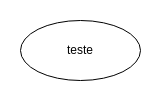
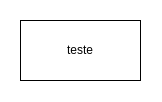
- <mxCell id="2" value="teste" style="ellipse;whiteSpace=wrap;html=1;" vertex="1" parent="1"><mxGeometry x="20" y="20" width="120" height="60" as="geometry" /></mxCell>
+ <mxCell id="2" value="teste" style="whiteSpace=wrap;html=1;" vertex="1" parent="1"><mxGeometry x="20" y="20" width="120" height="60" as="geometry" /></mxCell>
